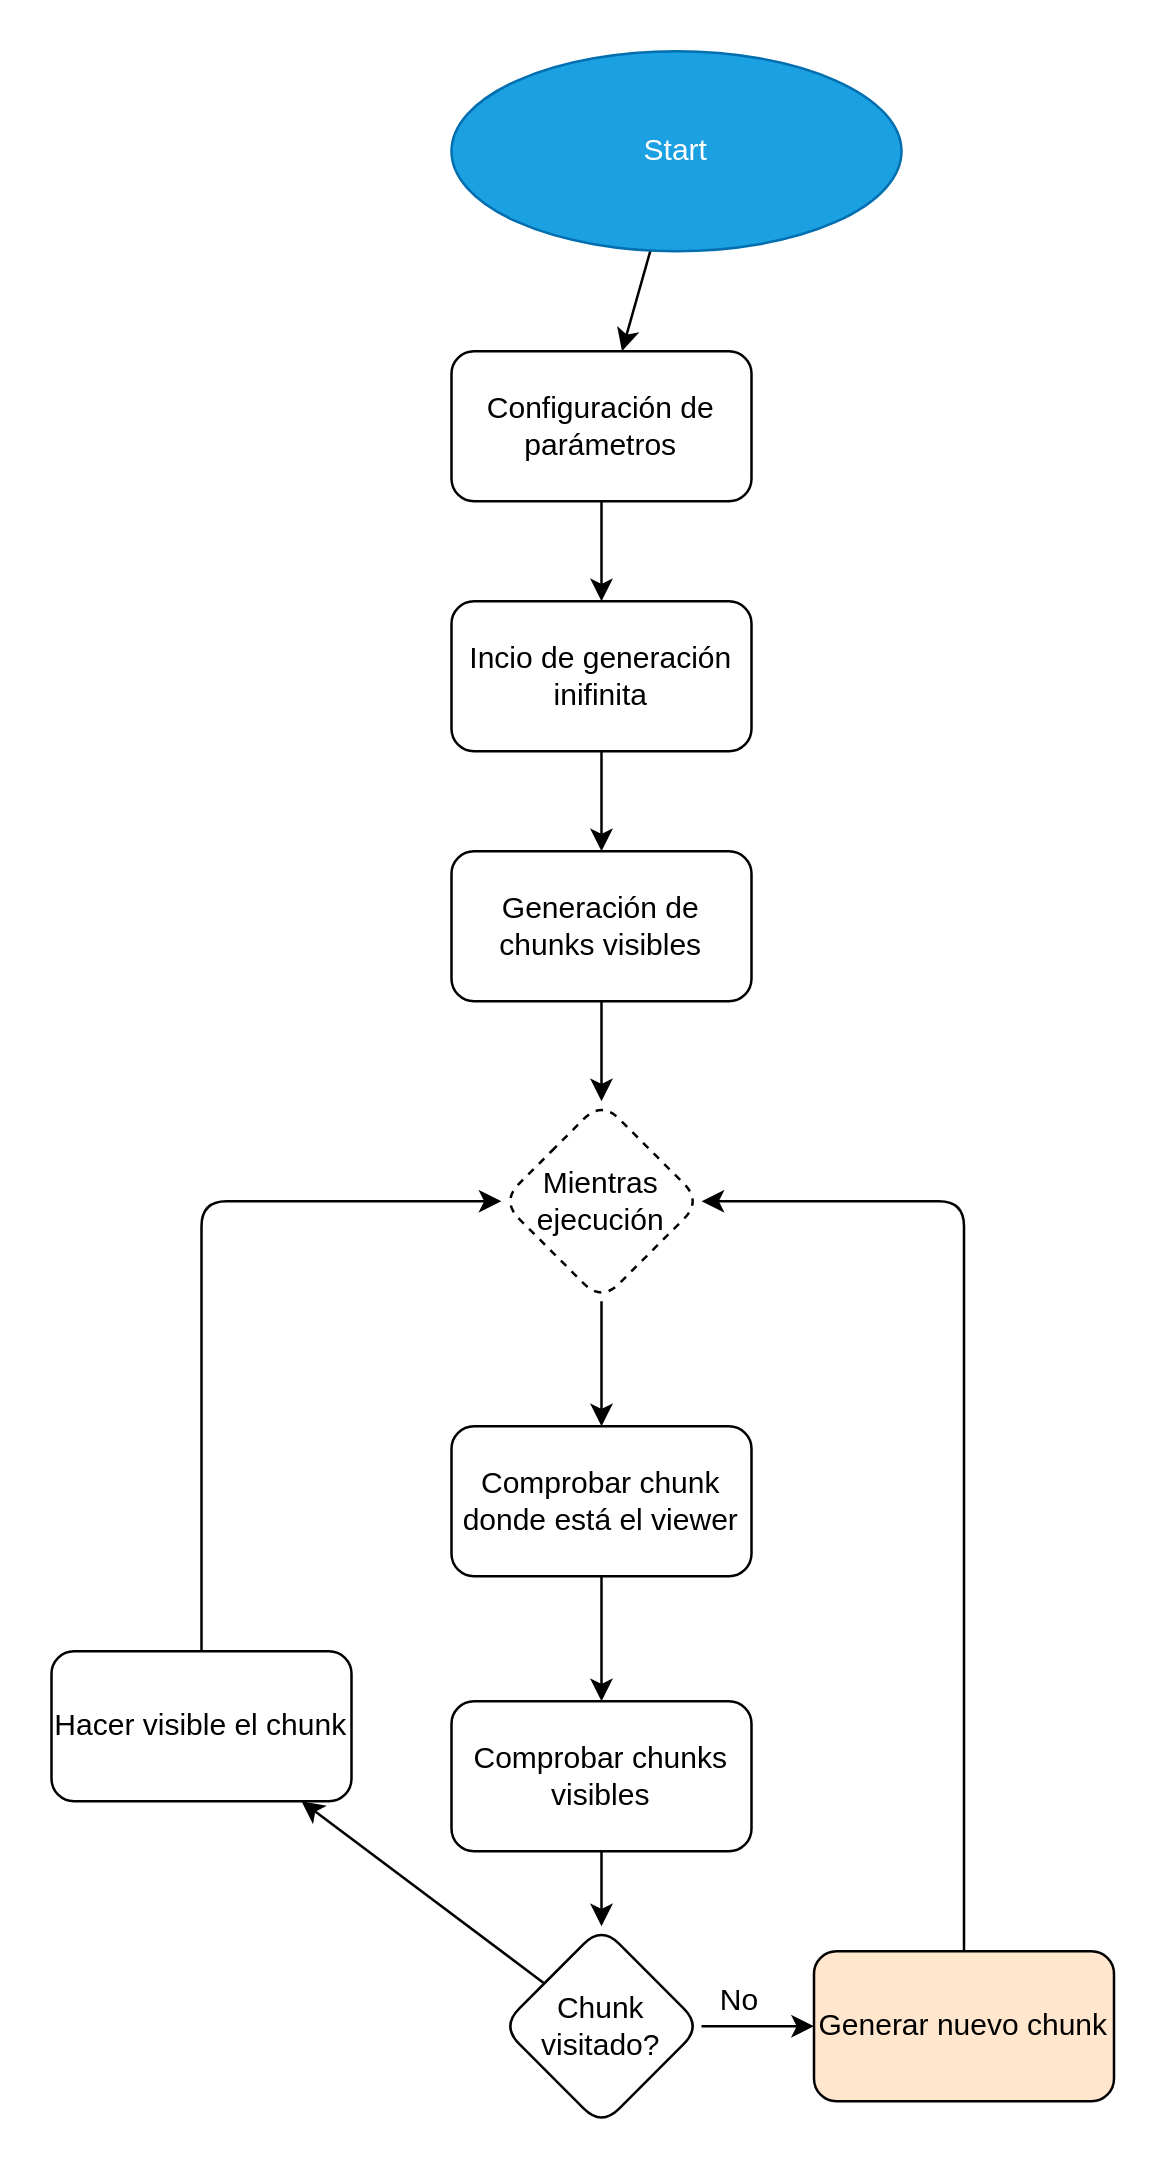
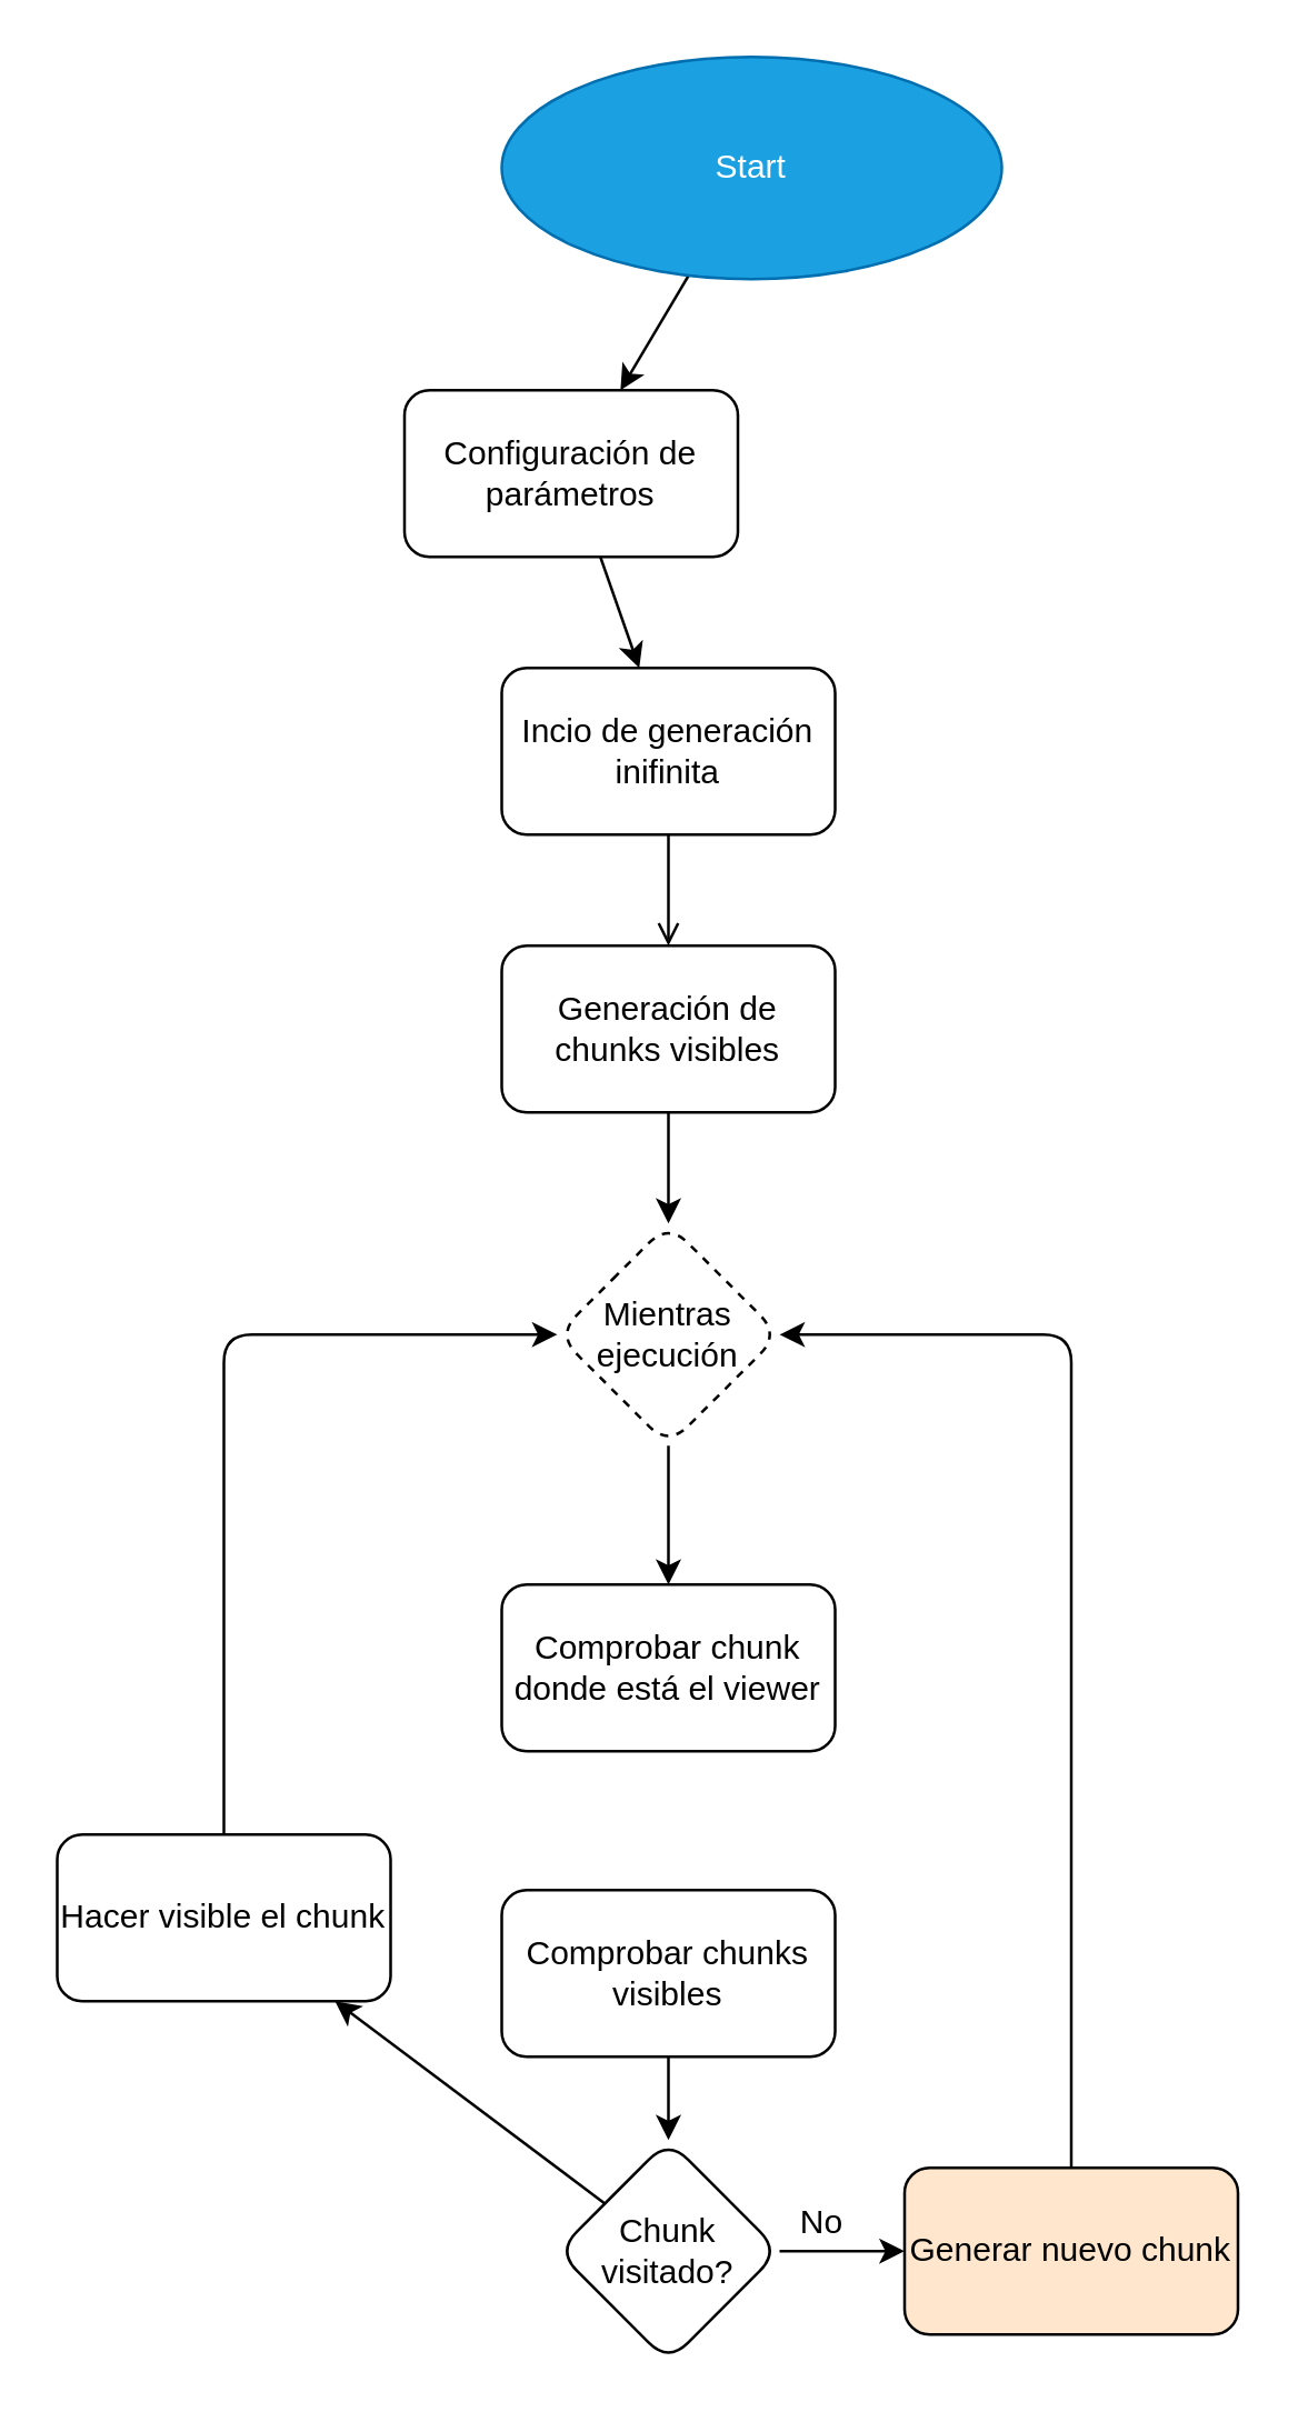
- <mxCell id="5" value="Configuración de parámetros" style="rounded=1;whiteSpace=wrap;html=1;" vertex="1" parent="1"><mxGeometry x="180" y="140" width="120" height="60" as="geometry" /></mxCell>
+ <mxCell id="5" value="Configuración de parámetros" style="rounded=1;whiteSpace=wrap;html=1;" vertex="1" parent="1"><mxGeometry x="145" y="140" width="120" height="60" as="geometry" /></mxCell>
- <mxCell id="6" style="edgeStyle=none;html=1;entryX=0.5;entryY=0;entryDx=0;entryDy=0;" edge="1" parent="1" source="7" target="9"><mxGeometry relative="1" as="geometry" /></mxCell>
+ <mxCell id="6" style="edgeStyle=none;html=1;entryX=0.5;entryY=0;entryDx=0;entryDy=0;endArrow=open;" edge="1" parent="1" source="7" target="9"><mxGeometry relative="1" as="geometry" /></mxCell>
- <mxCell id="17" style="edgeStyle=none;html=1;entryX=0.5;entryY=0;entryDx=0;entryDy=0;" edge="1" parent="1" source="18" target="13"><mxGeometry relative="1" as="geometry" /></mxCell>
